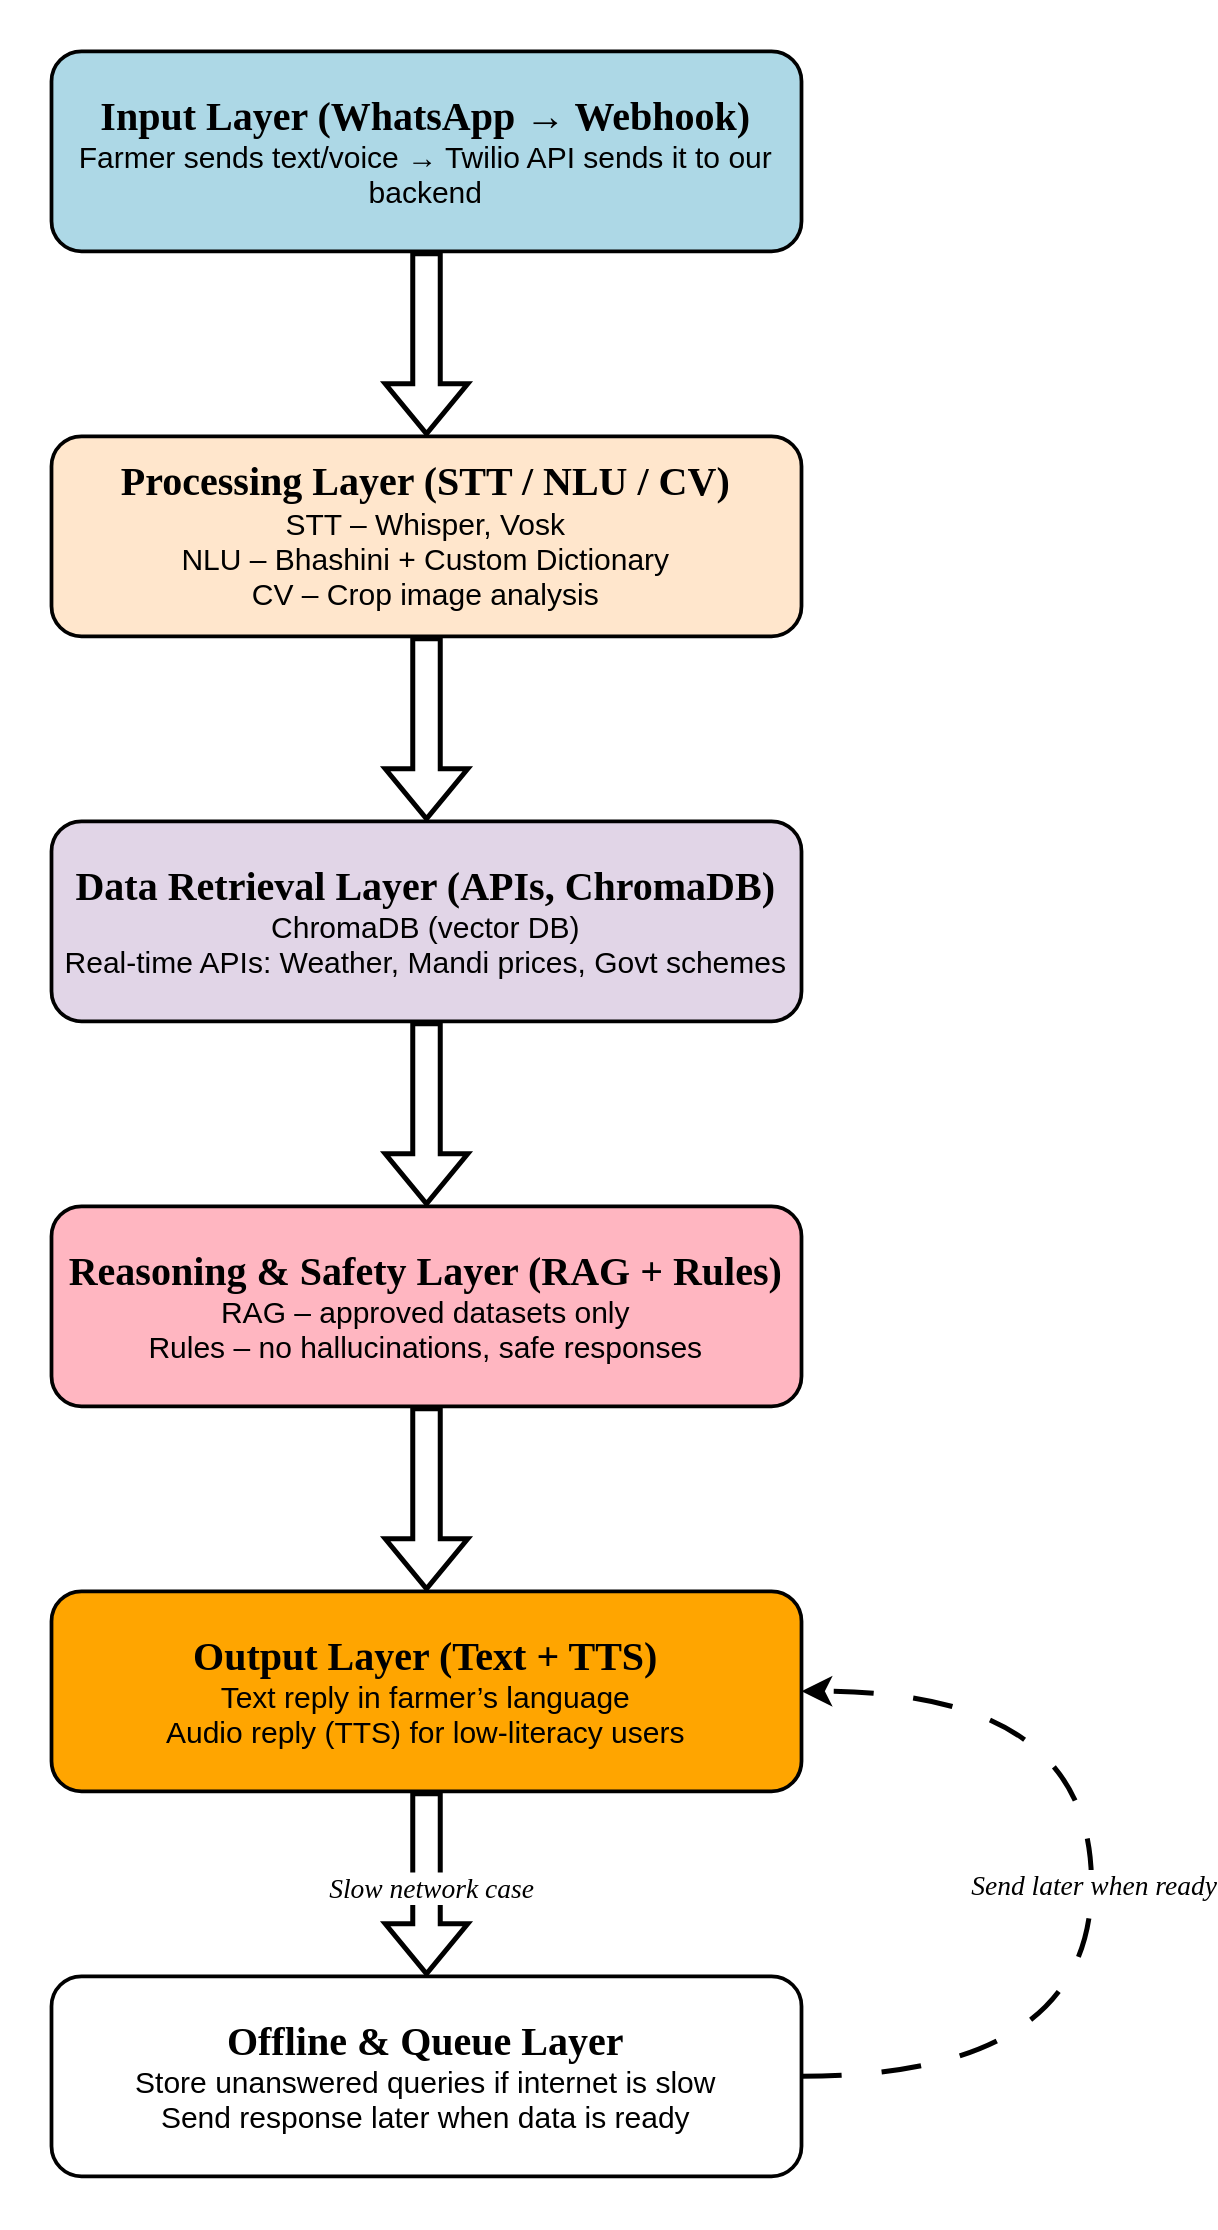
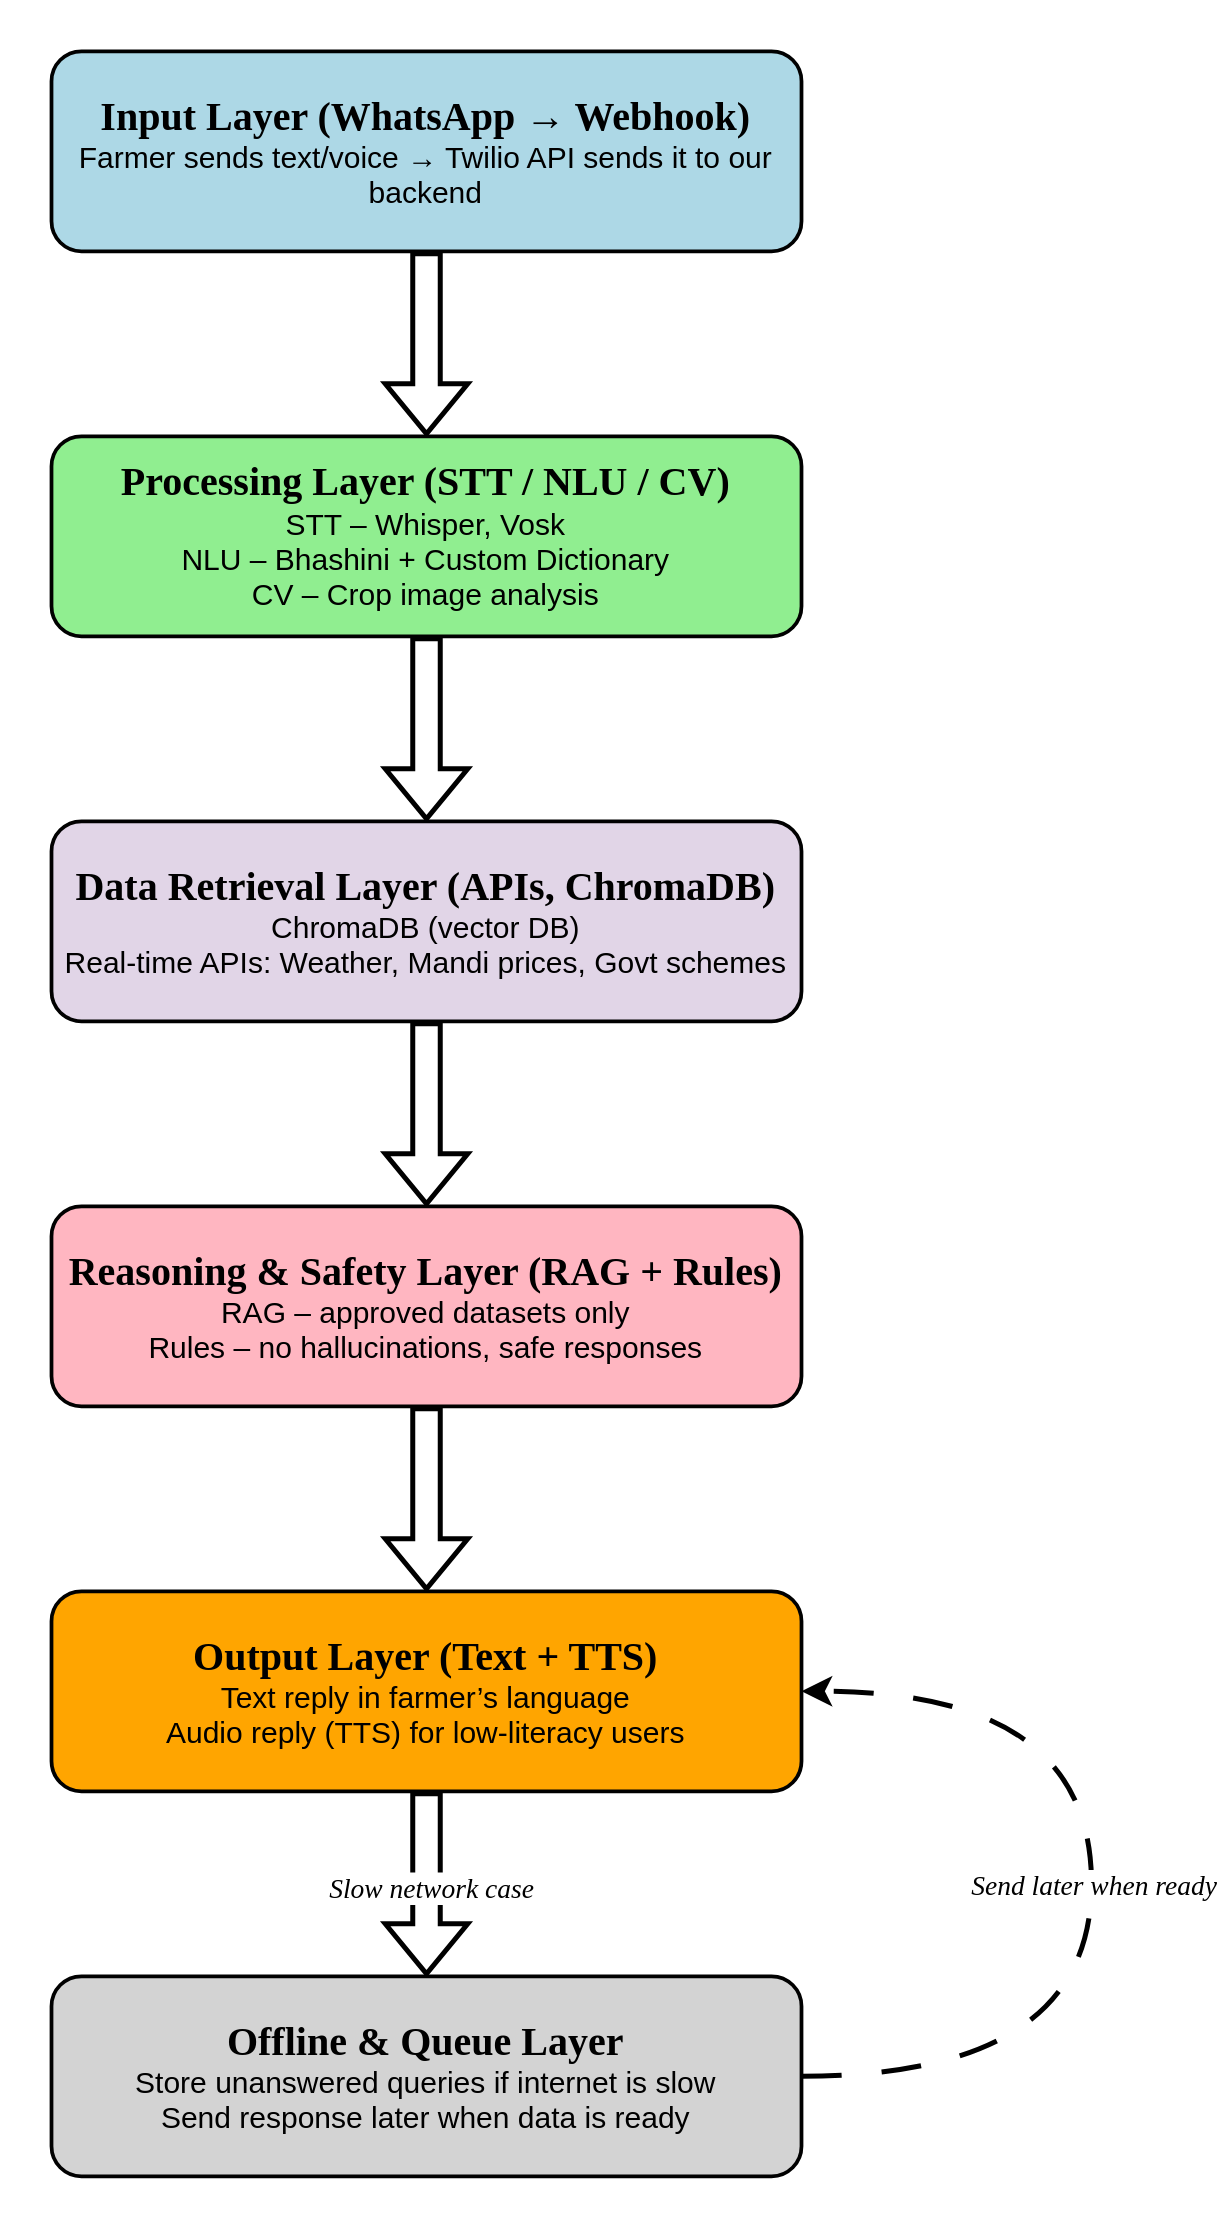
- <mxCell id="5" value="&lt;font style=&quot;font-size: 16px;&quot;&gt;&lt;b style=&quot;&quot;&gt;Processing Layer (STT / NLU / CV)&lt;/b&gt;&lt;/font&gt;&lt;br&gt;&lt;div style=&quot;&quot;&gt;&lt;span style=&quot;background-color: transparent; color: light-dark(rgb(0, 0, 0), rgb(255, 255, 255));&quot;&gt;&lt;font face=&quot;Helvetica&quot;&gt;STT – Whisper, Vosk&lt;/font&gt;&lt;/span&gt;&lt;/div&gt;&lt;div style=&quot;&quot;&gt;&lt;span style=&quot;background-color: transparent; color: light-dark(rgb(0, 0, 0), rgb(255, 255, 255));&quot;&gt;&lt;font face=&quot;Helvetica&quot;&gt;NLU – Bhashini + Custom Dictionary&lt;/font&gt;&lt;/span&gt;&lt;/div&gt;&lt;code style=&quot;&quot; data-end=&quot;1734&quot; data-start=&quot;1708&quot;&gt;&lt;div style=&quot;&quot;&gt;&lt;span style=&quot;background-color: transparent; color: light-dark(rgb(0, 0, 0), rgb(255, 255, 255));&quot;&gt;&lt;font face=&quot;Helvetica&quot;&gt;CV – Crop image analysis&lt;/font&gt;&lt;/span&gt;&lt;/div&gt;&lt;/code&gt;" style="rounded=1;whiteSpace=wrap;html=1;rotation=0;fillColor=#ffe6cc;strokeWidth=1.5;strokeColor=#000000;fontFamily=Times New Roman;" vertex="1" parent="1"><mxGeometry x="20" y="174" width="300" height="80" as="geometry" /></mxCell>
+ <mxCell id="5" value="&lt;font style=&quot;font-size: 16px;&quot;&gt;&lt;b style=&quot;&quot;&gt;Processing Layer (STT / NLU / CV)&lt;/b&gt;&lt;/font&gt;&lt;br&gt;&lt;div style=&quot;&quot;&gt;&lt;span style=&quot;background-color: transparent; color: light-dark(rgb(0, 0, 0), rgb(255, 255, 255));&quot;&gt;&lt;font face=&quot;Helvetica&quot;&gt;STT – Whisper, Vosk&lt;/font&gt;&lt;/span&gt;&lt;/div&gt;&lt;div style=&quot;&quot;&gt;&lt;span style=&quot;background-color: transparent; color: light-dark(rgb(0, 0, 0), rgb(255, 255, 255));&quot;&gt;&lt;font face=&quot;Helvetica&quot;&gt;NLU – Bhashini + Custom Dictionary&lt;/font&gt;&lt;/span&gt;&lt;/div&gt;&lt;code style=&quot;&quot; data-end=&quot;1734&quot; data-start=&quot;1708&quot;&gt;&lt;div style=&quot;&quot;&gt;&lt;span style=&quot;background-color: transparent; color: light-dark(rgb(0, 0, 0), rgb(255, 255, 255));&quot;&gt;&lt;font face=&quot;Helvetica&quot;&gt;CV – Crop image analysis&lt;/font&gt;&lt;/span&gt;&lt;/div&gt;&lt;/code&gt;" style="rounded=1;whiteSpace=wrap;html=1;rotation=0;fillColor=#90EE90;strokeWidth=1.5;strokeColor=#000000;fontFamily=Times New Roman;" vertex="1" parent="1"><mxGeometry x="20" y="174" width="300" height="80" as="geometry" /></mxCell>
- <mxCell id="15" value="&lt;code data-end=&quot;2277&quot; data-start=&quot;2254&quot;&gt;&lt;b&gt;&lt;font face=&quot;Times New Roman&quot; style=&quot;font-size: 16px;&quot;&gt;Offline &amp;amp; Queue Layer&lt;/font&gt;&lt;/b&gt;&lt;/code&gt;&lt;br data-end=&quot;2280&quot; data-start=&quot;2277&quot;&gt;&lt;code data-end=&quot;2328&quot; data-start=&quot;2282&quot;&gt;&lt;font face=&quot;Helvetica&quot;&gt;Store unanswered queries if internet is slow&lt;/font&gt;&lt;/code&gt;&lt;br data-end=&quot;2331&quot; data-start=&quot;2328&quot;&gt;&lt;code data-end=&quot;2373&quot; data-start=&quot;2333&quot;&gt;&lt;font face=&quot;Helvetica&quot;&gt;Send response later when data is ready&lt;/font&gt;&lt;/code&gt;" style="rounded=1;whiteSpace=wrap;html=1;rotation=0;fillColor=#ffffff;strokeWidth=1.5;strokeColor=#000000;fontFamily=Times New Roman;" vertex="1" parent="1"><mxGeometry x="20" y="790" width="300" height="80" as="geometry" /></mxCell>
+ <mxCell id="15" value="&lt;code data-end=&quot;2277&quot; data-start=&quot;2254&quot;&gt;&lt;b&gt;&lt;font face=&quot;Times New Roman&quot; style=&quot;font-size: 16px;&quot;&gt;Offline &amp;amp; Queue Layer&lt;/font&gt;&lt;/b&gt;&lt;/code&gt;&lt;br data-end=&quot;2280&quot; data-start=&quot;2277&quot;&gt;&lt;code data-end=&quot;2328&quot; data-start=&quot;2282&quot;&gt;&lt;font face=&quot;Helvetica&quot;&gt;Store unanswered queries if internet is slow&lt;/font&gt;&lt;/code&gt;&lt;br data-end=&quot;2331&quot; data-start=&quot;2328&quot;&gt;&lt;code data-end=&quot;2373&quot; data-start=&quot;2333&quot;&gt;&lt;font face=&quot;Helvetica&quot;&gt;Send response later when data is ready&lt;/font&gt;&lt;/code&gt;" style="rounded=1;whiteSpace=wrap;html=1;rotation=0;fillColor=#D3D3D3;strokeWidth=1.5;strokeColor=#000000;fontFamily=Times New Roman;" vertex="1" parent="1"><mxGeometry x="20" y="790" width="300" height="80" as="geometry" /></mxCell>
